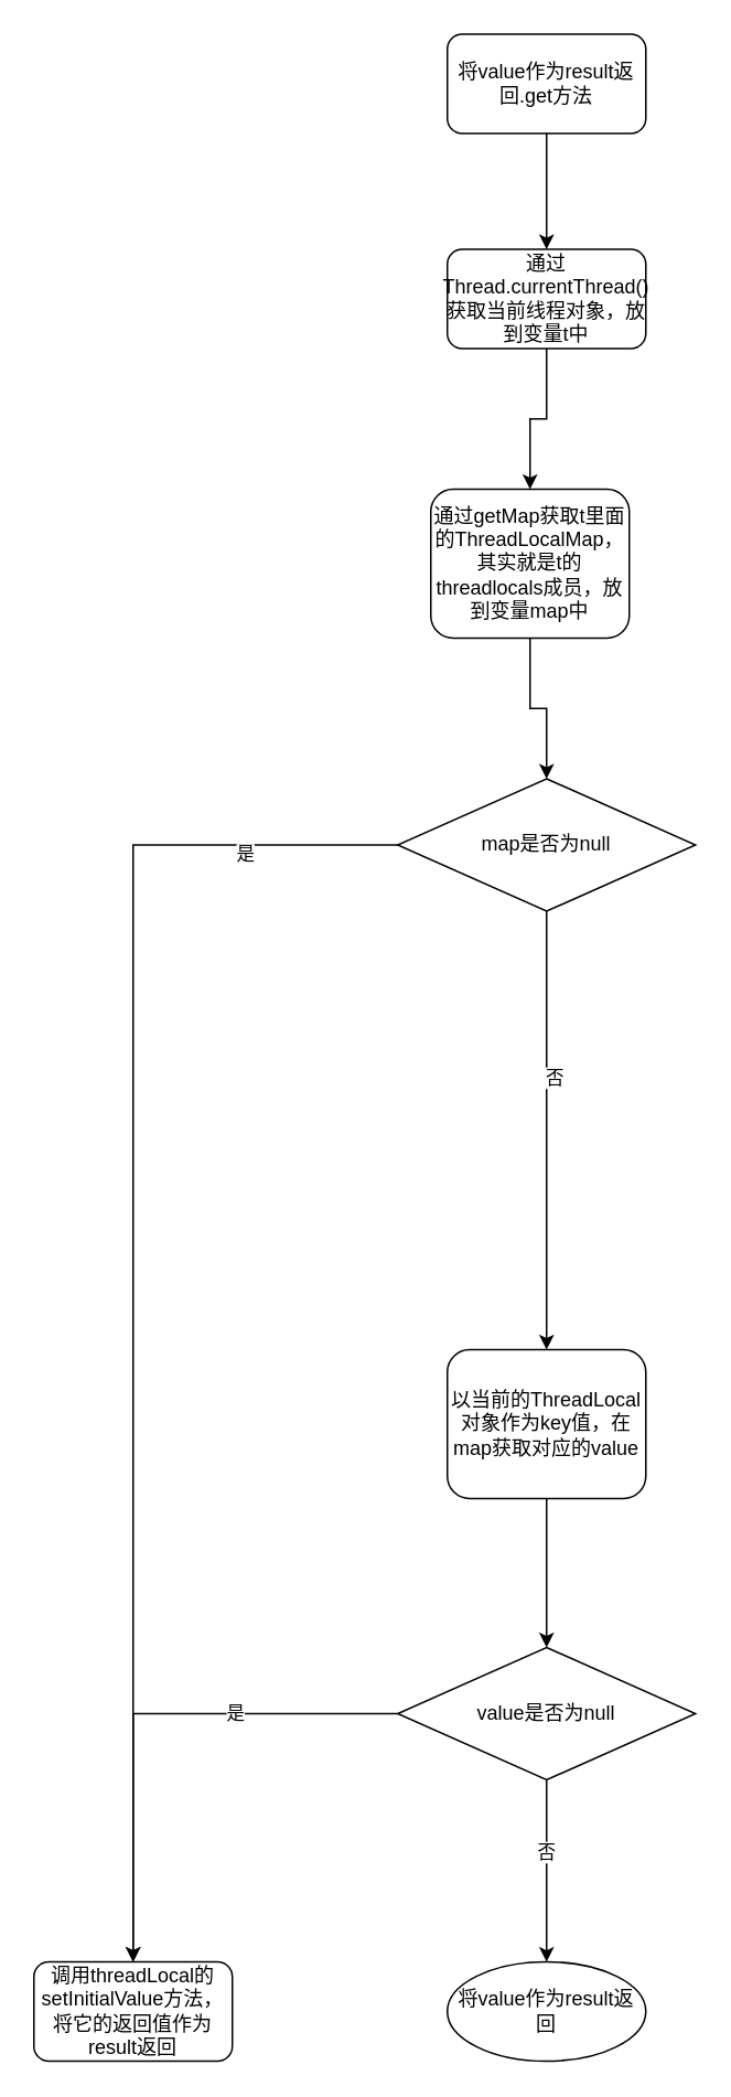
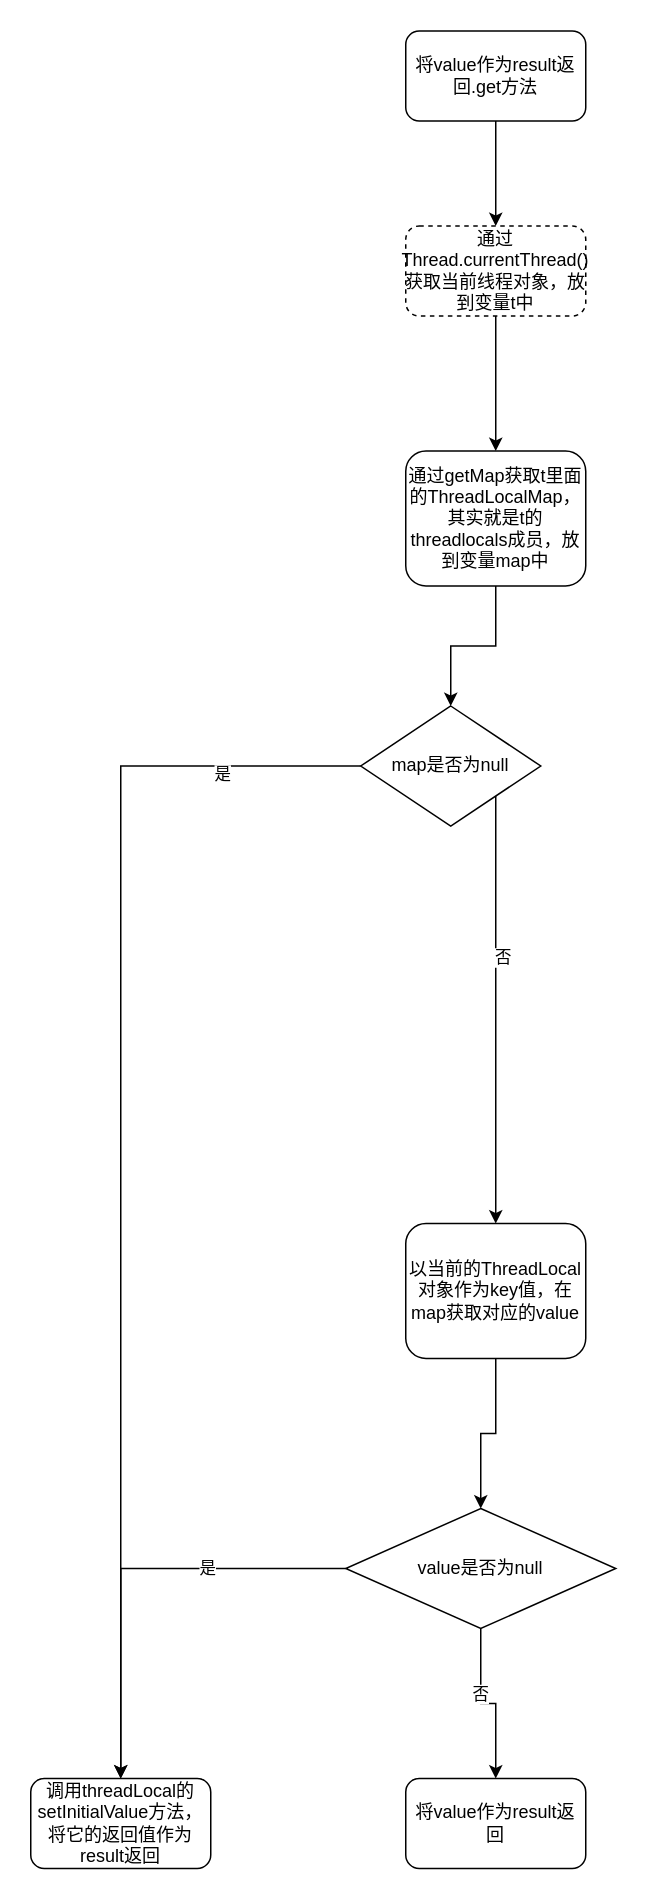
- <mxCell id="5" value="通过Thread.currentThread()获取当前线程对象，放到变量t中" style="rounded=1;whiteSpace=wrap;html=1;" vertex="1" parent="1"><mxGeometry x="270" y="150" width="120" height="60" as="geometry" /></mxCell>
+ <mxCell id="5" value="通过Thread.currentThread()获取当前线程对象，放到变量t中" style="rounded=1;whiteSpace=wrap;html=1;dashed=1;" vertex="1" parent="1"><mxGeometry x="270" y="150" width="120" height="60" as="geometry" /></mxCell>
- <mxCell id="7" value="通过getMap获取t里面的ThreadLocalMap，其实就是t的threadlocals成员，放到变量map中" style="rounded=1;whiteSpace=wrap;html=1;" vertex="1" parent="1"><mxGeometry x="260" y="295" width="120" height="90" as="geometry" /></mxCell>
+ <mxCell id="7" value="通过getMap获取t里面的ThreadLocalMap，其实就是t的threadlocals成员，放到变量map中" style="rounded=1;whiteSpace=wrap;html=1;" vertex="1" parent="1"><mxGeometry x="270" y="300" width="120" height="90" as="geometry" /></mxCell>
- <mxCell id="12" value="map是否为null" style="rhombus;whiteSpace=wrap;html=1;" vertex="1" parent="1"><mxGeometry x="240" y="470" width="180" height="80" as="geometry" /></mxCell>
+ <mxCell id="12" value="map是否为null" style="rhombus;whiteSpace=wrap;html=1;" vertex="1" parent="1"><mxGeometry x="240" y="470" width="120" height="80" as="geometry" /></mxCell>
- <mxCell id="19" value="value是否为null" style="rhombus;whiteSpace=wrap;html=1;" vertex="1" parent="1"><mxGeometry x="240" y="995" width="180" height="80" as="geometry" /></mxCell>
+ <mxCell id="19" value="value是否为null" style="rhombus;whiteSpace=wrap;html=1;" vertex="1" parent="1"><mxGeometry x="230" y="1005" width="180" height="80" as="geometry" /></mxCell>
- <mxCell id="20" value="将value作为result返回" style="ellipse;whiteSpace=wrap;html=1;" vertex="1" parent="1"><mxGeometry x="270" y="1185" width="120" height="60" as="geometry" /></mxCell>
+ <mxCell id="20" value="将value作为result返回" style="rounded=1;whiteSpace=wrap;html=1;" vertex="1" parent="1"><mxGeometry x="270" y="1185" width="120" height="60" as="geometry" /></mxCell>
